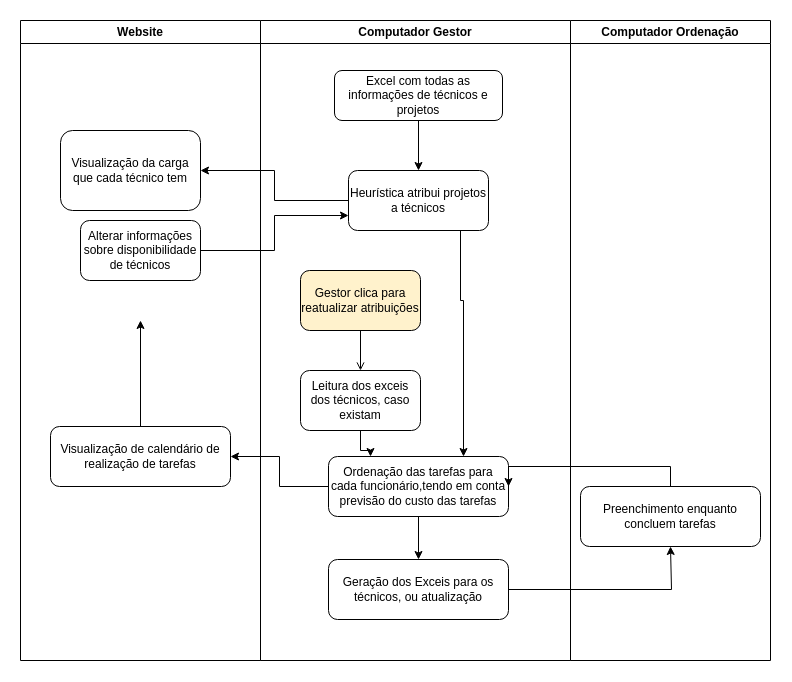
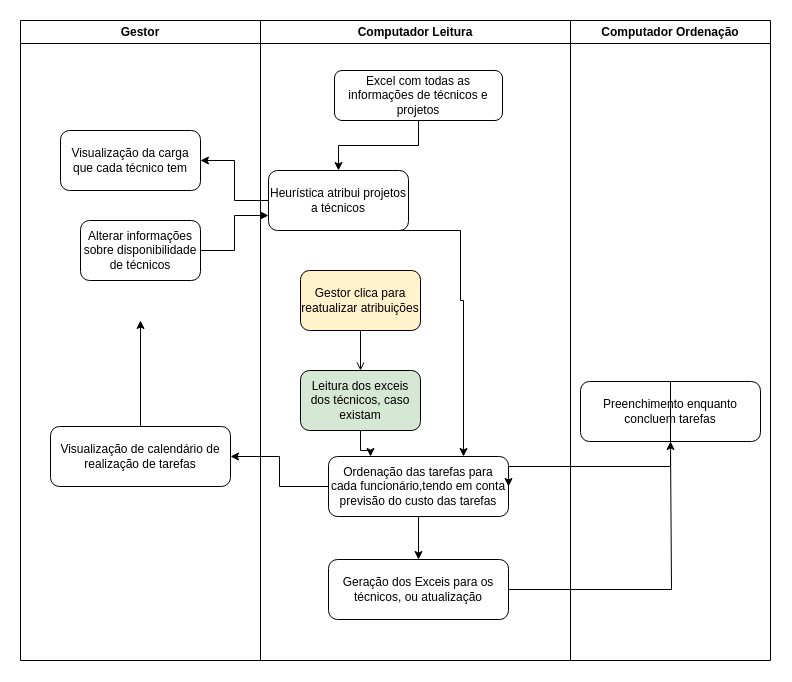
- <mxCell id="17" value="Website" style="swimlane;whiteSpace=wrap;html=1;" vertex="1" parent="1"><mxGeometry x="20" y="20" width="240" height="640" as="geometry" /></mxCell>
+ <mxCell id="17" value="Gestor" style="swimlane;whiteSpace=wrap;html=1;" vertex="1" parent="1"><mxGeometry x="20" y="20" width="240" height="640" as="geometry" /></mxCell>
- <mxCell id="2" value="Computador Gestor" style="swimlane;whiteSpace=wrap;html=1;" vertex="1" parent="1"><mxGeometry x="260" y="20" width="310" height="640" as="geometry" /></mxCell>
+ <mxCell id="2" value="Computador Leitura" style="swimlane;whiteSpace=wrap;html=1;" vertex="1" parent="1"><mxGeometry x="260" y="20" width="310" height="640" as="geometry" /></mxCell>
- <mxCell id="18" value="Visualização da carga que cada técnico tem" style="rounded=1;whiteSpace=wrap;html=1;fontSize=12;glass=0;strokeWidth=1;shadow=0;" vertex="1" parent="17"><mxGeometry x="40" y="110" width="140" height="80" as="geometry" /></mxCell>
+ <mxCell id="18" value="Visualização da carga que cada técnico tem" style="rounded=1;whiteSpace=wrap;html=1;fontSize=12;glass=0;strokeWidth=1;shadow=0;" vertex="1" parent="17"><mxGeometry x="40" y="110" width="140" height="60" as="geometry" /></mxCell>
- <mxCell id="7" value="Heurística atribui projetos a técnicos" style="rounded=1;whiteSpace=wrap;html=1;fontSize=12;glass=0;strokeWidth=1;shadow=0;" vertex="1" parent="2"><mxGeometry x="88" y="150" width="140" height="60" as="geometry" /></mxCell>
+ <mxCell id="7" value="Heurística atribui projetos a técnicos" style="rounded=1;whiteSpace=wrap;html=1;fontSize=12;glass=0;strokeWidth=1;shadow=0;" vertex="1" parent="2"><mxGeometry x="8" y="150" width="140" height="60" as="geometry" /></mxCell>
- <mxCell id="12" value="Leitura dos exceis dos técnicos, caso existam" style="rounded=1;whiteSpace=wrap;html=1;" vertex="1" parent="2"><mxGeometry x="40" y="350" width="120" height="60" as="geometry" /></mxCell>
+ <mxCell id="12" value="Leitura dos exceis dos técnicos, caso existam" style="rounded=1;whiteSpace=wrap;html=1;fillColor=#d5e8d4;" vertex="1" parent="2"><mxGeometry x="40" y="350" width="120" height="60" as="geometry" /></mxCell>
- <mxCell id="16" value="Preenchimento enquanto concluem tarefas" style="rounded=1;whiteSpace=wrap;html=1;fontSize=12;glass=0;strokeWidth=1;shadow=0;" vertex="1" parent="15"><mxGeometry x="10" y="466" width="180" height="60" as="geometry" /></mxCell>
+ <mxCell id="16" value="Preenchimento enquanto concluem tarefas" style="rounded=1;whiteSpace=wrap;html=1;fontSize=12;glass=0;strokeWidth=1;shadow=0;" vertex="1" parent="15"><mxGeometry x="10" y="361" width="180" height="60" as="geometry" /></mxCell>
